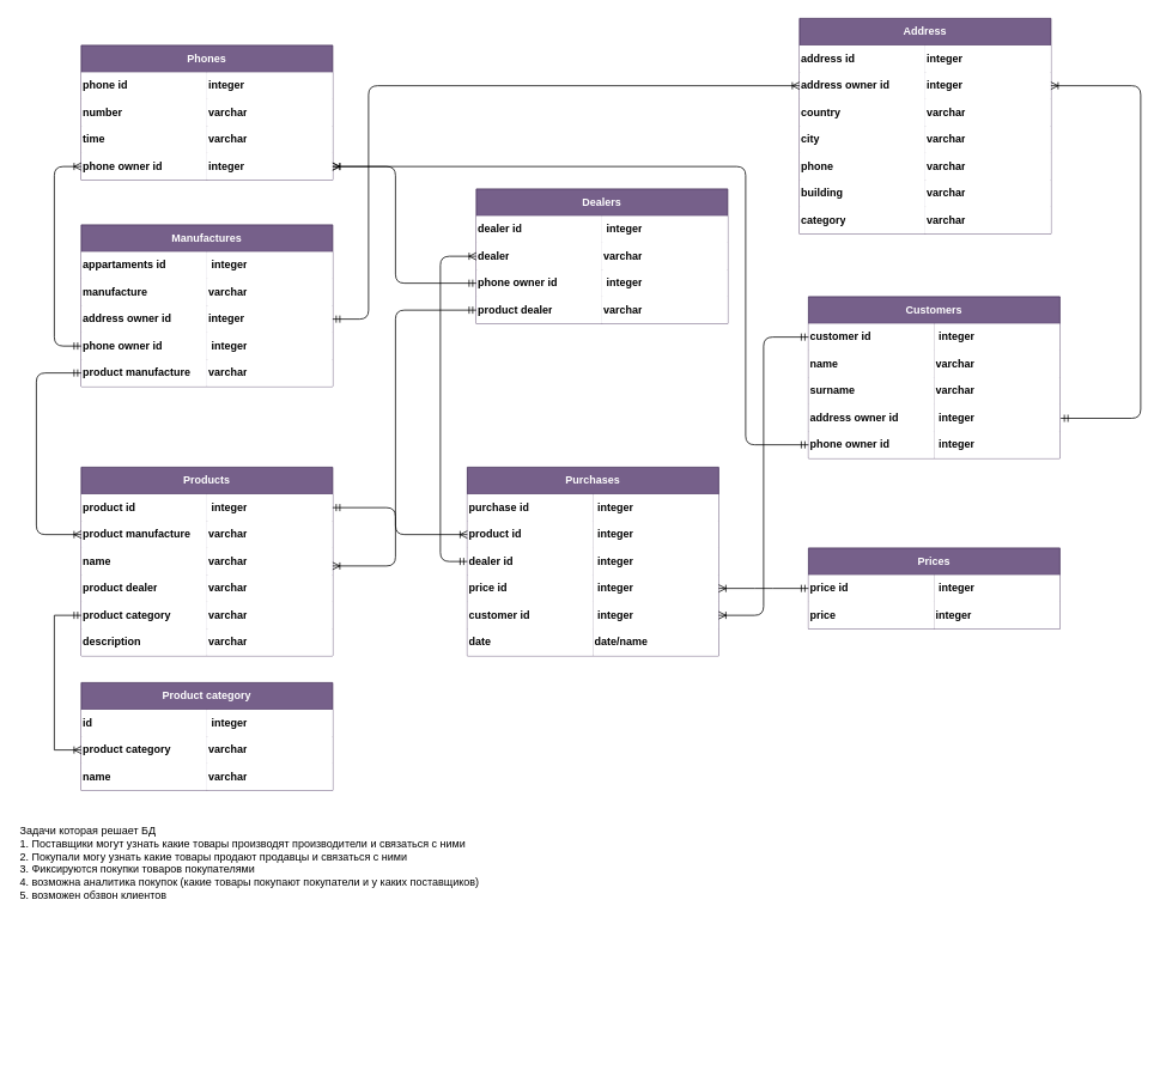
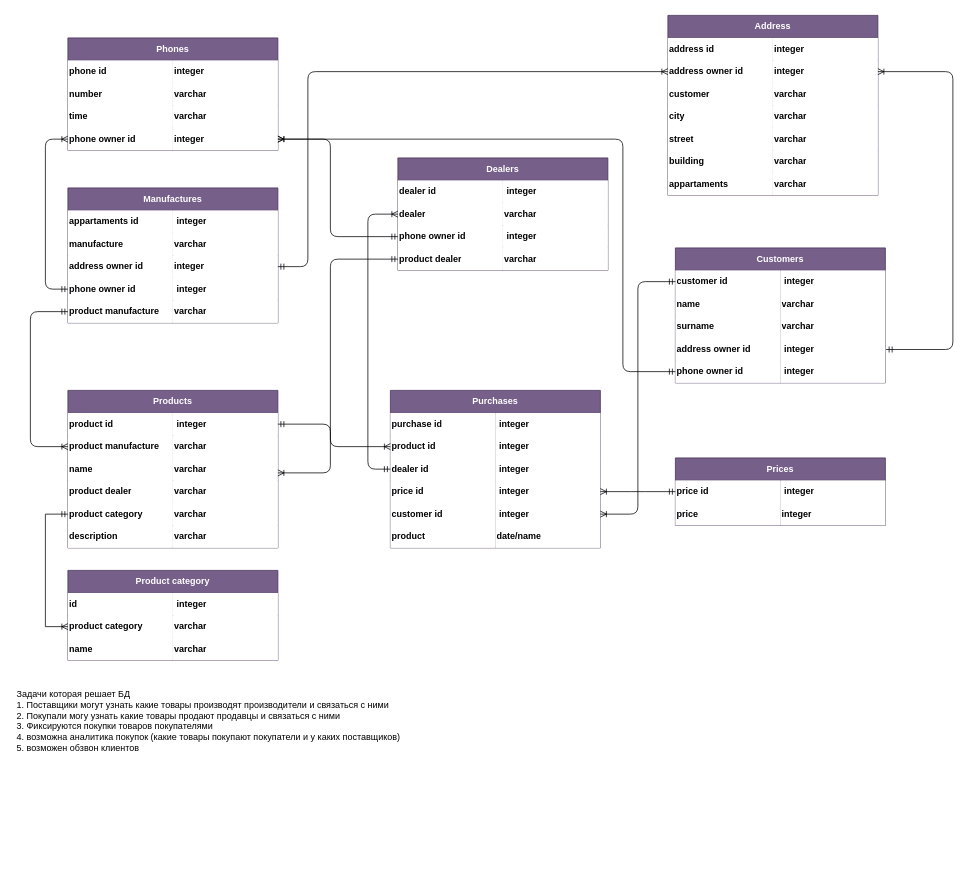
- <mxCell id="130" value="&lt;font color=&quot;#000000&quot;&gt;country&lt;/font&gt;" style="shape=partialRectangle;connectable=0;fillColor=#FFFFFF;top=0;left=0;bottom=0;right=0;fontStyle=1;overflow=hidden;html=1;whiteSpace=wrap;strokeWidth=1;strokeColor=#000000;perimeterSpacing=1;align=left;textShadow=0;" parent="129" vertex="1"><mxGeometry width="140" height="30" as="geometry"><mxRectangle width="140" height="30" as="alternateBounds" /></mxGeometry></mxCell>
+ <mxCell id="130" value="&lt;font color=&quot;#000000&quot;&gt;customer&lt;/font&gt;" style="shape=partialRectangle;connectable=0;fillColor=#FFFFFF;top=0;left=0;bottom=0;right=0;fontStyle=1;overflow=hidden;html=1;whiteSpace=wrap;strokeWidth=1;strokeColor=#000000;perimeterSpacing=1;align=left;textShadow=0;" parent="129" vertex="1"><mxGeometry width="140" height="30" as="geometry"><mxRectangle width="140" height="30" as="alternateBounds" /></mxGeometry></mxCell>
- <mxCell id="136" value="&lt;font color=&quot;#000000&quot;&gt;phone&lt;/font&gt;" style="shape=partialRectangle;connectable=0;fillColor=#FFFFFF;top=0;left=0;bottom=0;right=0;fontStyle=1;overflow=hidden;html=1;whiteSpace=wrap;strokeWidth=1;strokeColor=#000000;perimeterSpacing=1;align=left;textShadow=0;" parent="135" vertex="1"><mxGeometry width="140" height="30" as="geometry"><mxRectangle width="140" height="30" as="alternateBounds" /></mxGeometry></mxCell>
+ <mxCell id="136" value="&lt;font color=&quot;#000000&quot;&gt;street&lt;/font&gt;" style="shape=partialRectangle;connectable=0;fillColor=#FFFFFF;top=0;left=0;bottom=0;right=0;fontStyle=1;overflow=hidden;html=1;whiteSpace=wrap;strokeWidth=1;strokeColor=#000000;perimeterSpacing=1;align=left;textShadow=0;" parent="135" vertex="1"><mxGeometry width="140" height="30" as="geometry"><mxRectangle width="140" height="30" as="alternateBounds" /></mxGeometry></mxCell>
- <mxCell id="142" value="&lt;font color=&quot;#000000&quot;&gt;category&lt;/font&gt;" style="shape=partialRectangle;connectable=0;fillColor=#FFFFFF;top=0;left=0;bottom=0;right=0;fontStyle=1;overflow=hidden;html=1;whiteSpace=wrap;strokeWidth=1;strokeColor=#000000;perimeterSpacing=1;align=left;textShadow=0;" parent="141" vertex="1"><mxGeometry width="140" height="30" as="geometry"><mxRectangle width="140" height="30" as="alternateBounds" /></mxGeometry></mxCell>
+ <mxCell id="142" value="&lt;font color=&quot;#000000&quot;&gt;appartaments&lt;/font&gt;" style="shape=partialRectangle;connectable=0;fillColor=#FFFFFF;top=0;left=0;bottom=0;right=0;fontStyle=1;overflow=hidden;html=1;whiteSpace=wrap;strokeWidth=1;strokeColor=#000000;perimeterSpacing=1;align=left;textShadow=0;" parent="141" vertex="1"><mxGeometry width="140" height="30" as="geometry"><mxRectangle width="140" height="30" as="alternateBounds" /></mxGeometry></mxCell>
- <mxCell id="100" value="&lt;font color=&quot;#000000&quot;&gt;date&lt;/font&gt;" style="shape=partialRectangle;connectable=0;fillColor=#FFFFFF;top=0;left=0;bottom=0;right=0;fontStyle=1;overflow=hidden;html=1;whiteSpace=wrap;strokeWidth=1;strokeColor=#000000;perimeterSpacing=1;align=left;textShadow=0;" parent="99" vertex="1"><mxGeometry width="140" height="30" as="geometry"><mxRectangle width="140" height="30" as="alternateBounds" /></mxGeometry></mxCell>
+ <mxCell id="100" value="&lt;font color=&quot;#000000&quot;&gt;product&lt;/font&gt;" style="shape=partialRectangle;connectable=0;fillColor=#FFFFFF;top=0;left=0;bottom=0;right=0;fontStyle=1;overflow=hidden;html=1;whiteSpace=wrap;strokeWidth=1;strokeColor=#000000;perimeterSpacing=1;align=left;textShadow=0;" parent="99" vertex="1"><mxGeometry width="140" height="30" as="geometry"><mxRectangle width="140" height="30" as="alternateBounds" /></mxGeometry></mxCell>
